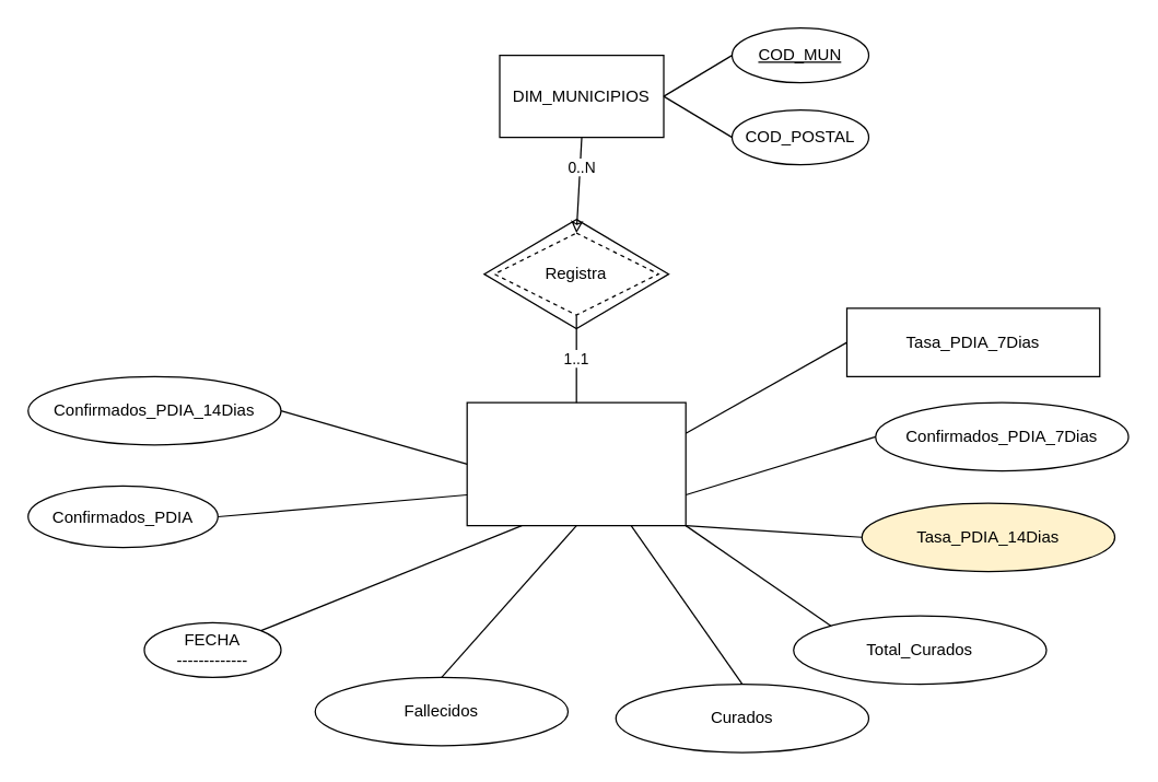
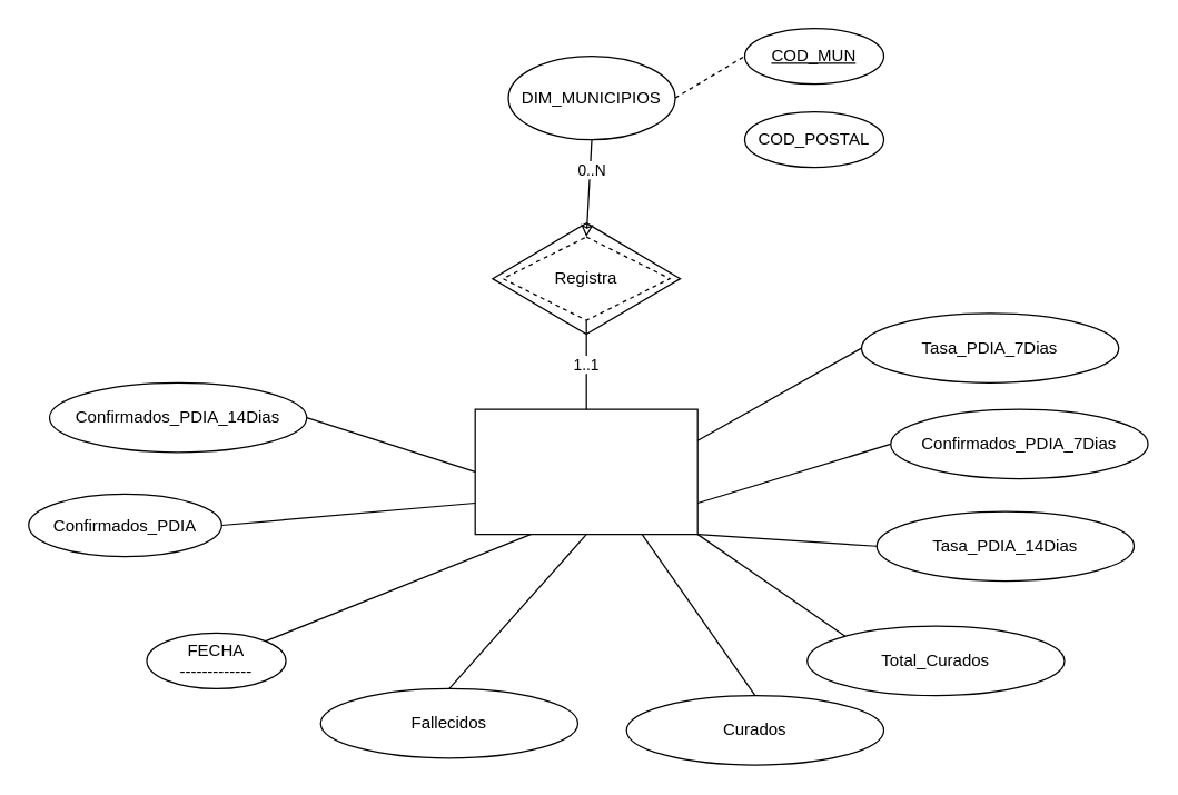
- <mxCell id="10" value="" style="endArrow=none;html=1;rounded=0;entryX=0;entryY=0.5;entryDx=0;entryDy=0;exitX=1;exitY=0.5;exitDx=0;exitDy=0;" parent="1" source="3" target="8" edge="1"><mxGeometry width="50" height="50" relative="1" as="geometry"><mxPoint x="145" y="200" as="sourcePoint" /><mxPoint x="195" y="150" as="targetPoint" /></mxGeometry></mxCell>
+ <mxCell id="10" value="" style="endArrow=none;html=1;rounded=0;entryX=0;entryY=0.5;entryDx=0;entryDy=0;exitX=1;exitY=0.5;exitDx=0;exitDy=0;dashed=1;" parent="1" source="3" target="8" edge="1"><mxGeometry width="50" height="50" relative="1" as="geometry"><mxPoint x="145" y="200" as="sourcePoint" /><mxPoint x="195" y="150" as="targetPoint" /></mxGeometry></mxCell>
- <mxCell id="3" value="DIM_MUNICIPIOS" style="rounded=0;whiteSpace=wrap;html=1;" parent="1" vertex="1"><mxGeometry x="365" y="40" width="120" height="60" as="geometry" /></mxCell>
+ <mxCell id="3" value="DIM_MUNICIPIOS" style="ellipse;whiteSpace=wrap;html=1;" parent="1" vertex="1"><mxGeometry x="365" y="40" width="120" height="60" as="geometry" /></mxCell>
- <mxCell id="11" value="" style="endArrow=none;html=1;rounded=0;entryX=0;entryY=0.5;entryDx=0;entryDy=0;exitX=1;exitY=0.5;exitDx=0;exitDy=0;" parent="1" source="3" target="9" edge="1"><mxGeometry width="50" height="50" relative="1" as="geometry"><mxPoint x="145" y="200" as="sourcePoint" /><mxPoint x="545" y="100" as="targetPoint" /></mxGeometry></mxCell>
- <mxCell id="20" value="Tasa_PDIA_7Dias" style="whiteSpace=wrap;html=1;rounded=0;" parent="1" vertex="1"><mxGeometry x="619" y="225" width="185" height="50" as="geometry" /></mxCell>
+ <mxCell id="20" value="Tasa_PDIA_7Dias" style="ellipse;whiteSpace=wrap;html=1;" parent="1" vertex="1"><mxGeometry x="619" y="225" width="185" height="50" as="geometry" /></mxCell>
- <mxCell id="19" value="Confirmados_PDIA_14Dias" style="ellipse;whiteSpace=wrap;html=1;" parent="1" vertex="1"><mxGeometry x="20" y="275" width="185" height="50" as="geometry" /></mxCell>
+ <mxCell id="19" value="Confirmados_PDIA_14Dias" style="ellipse;whiteSpace=wrap;html=1;" parent="1" vertex="1"><mxGeometry x="35" y="275" width="185" height="50" as="geometry" /></mxCell>
- <mxCell id="21" value="Tasa_PDIA_14Dias" style="ellipse;whiteSpace=wrap;html=1;fillColor=#fff2cc;" parent="1" vertex="1"><mxGeometry x="630" y="367.5" width="185" height="50" as="geometry" /></mxCell>
+ <mxCell id="21" value="Tasa_PDIA_14Dias" style="ellipse;whiteSpace=wrap;html=1;" parent="1" vertex="1"><mxGeometry x="630" y="367.5" width="185" height="50" as="geometry" /></mxCell>
